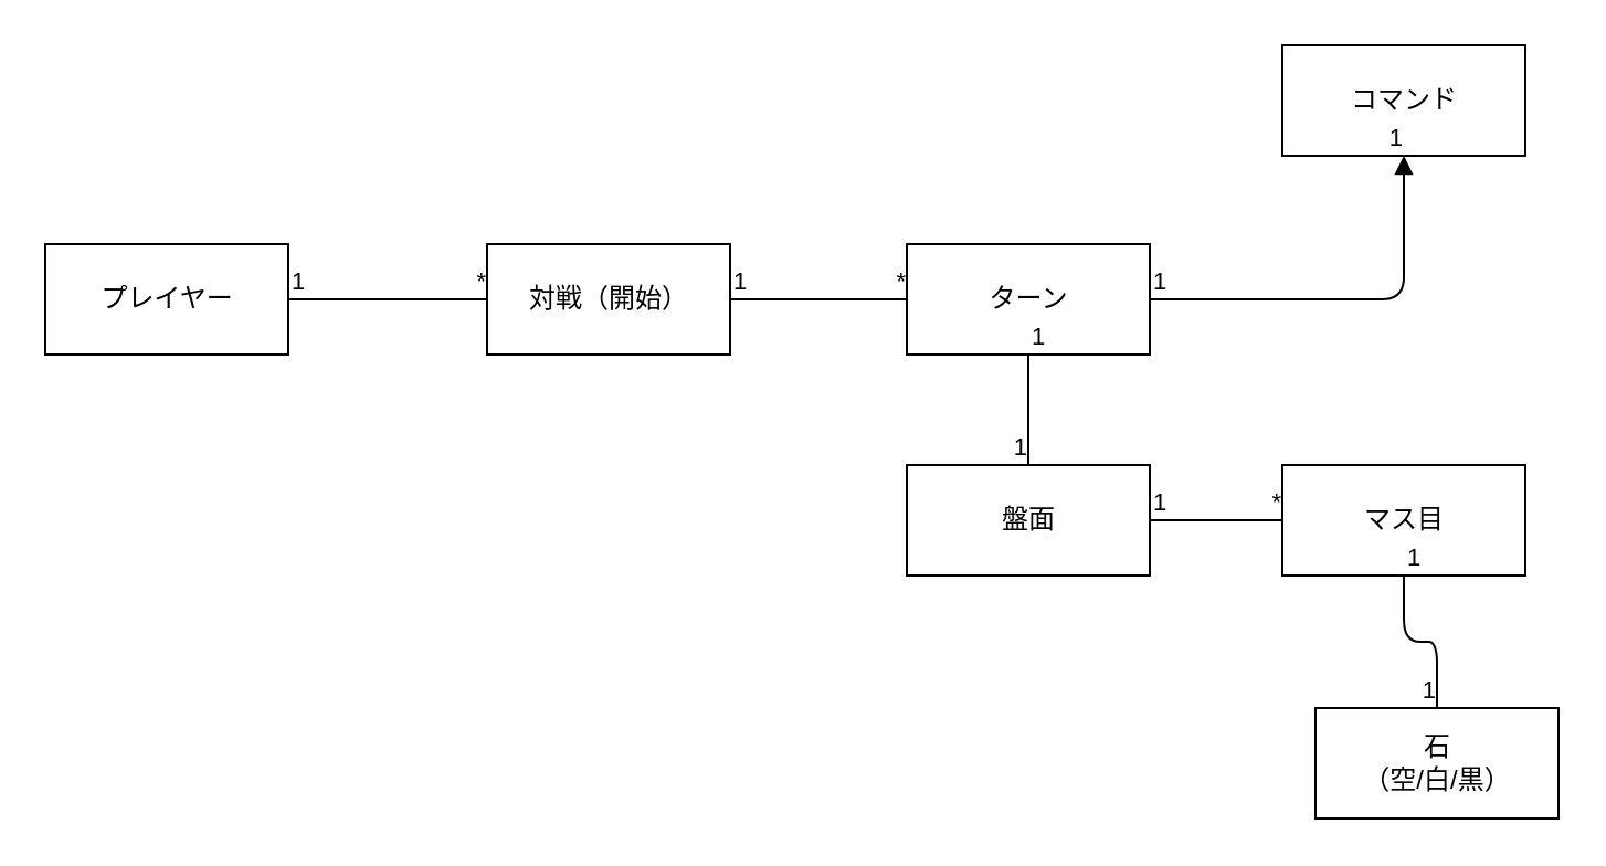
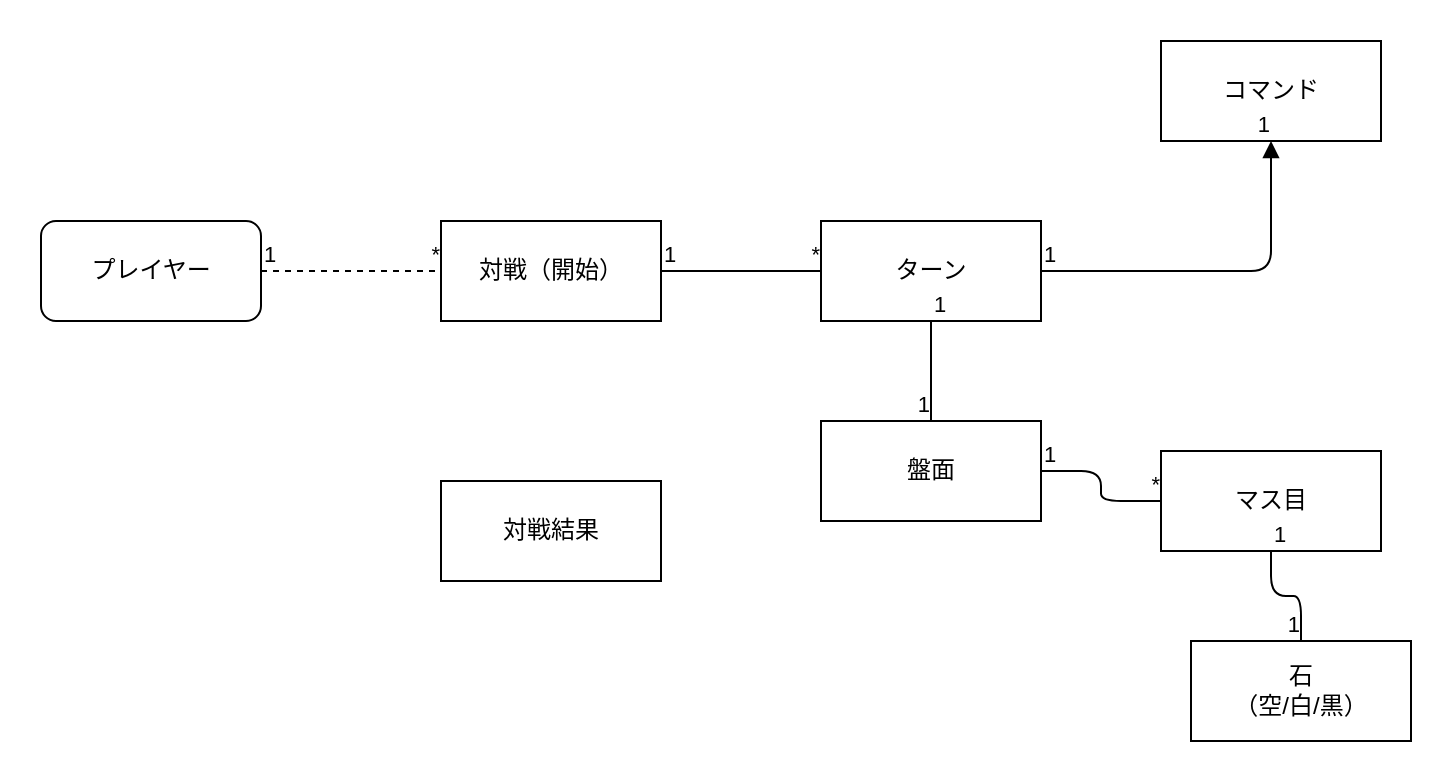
- <mxCell id="6" value="プレイヤー" style="html=1;" vertex="1" parent="1"><mxGeometry x="20" y="110" width="110" height="50" as="geometry" /></mxCell>
+ <mxCell id="6" value="プレイヤー" style="html=1;rounded=1;" vertex="1" parent="1"><mxGeometry x="20" y="110" width="110" height="50" as="geometry" /></mxCell>
- <mxCell id="7" value="" style="endArrow=none;html=1;edgeStyle=orthogonalEdgeStyle;exitX=1;exitY=0.5;exitDx=0;exitDy=0;entryX=0;entryY=0.5;entryDx=0;entryDy=0;" edge="1" parent="1" source="6" target="2"><mxGeometry relative="1" as="geometry"><mxPoint x="130" y="240" as="sourcePoint" /><mxPoint x="290" y="240" as="targetPoint" /></mxGeometry></mxCell>
+ <mxCell id="7" value="" style="endArrow=none;html=1;edgeStyle=orthogonalEdgeStyle;exitX=1;exitY=0.5;exitDx=0;exitDy=0;entryX=0;entryY=0.5;entryDx=0;entryDy=0;dashed=1;" edge="1" parent="1" source="6" target="2"><mxGeometry relative="1" as="geometry"><mxPoint x="130" y="240" as="sourcePoint" /><mxPoint x="290" y="240" as="targetPoint" /></mxGeometry></mxCell>
- <mxCell id="17" value="マス目" style="html=1;" vertex="1" parent="1"><mxGeometry x="580" y="210" width="110" height="50" as="geometry" /></mxCell>
+ <mxCell id="17" value="マス目" style="html=1;" vertex="1" parent="1"><mxGeometry x="580" y="225" width="110" height="50" as="geometry" /></mxCell>
+ <mxCell id="5" value="対戦結果" style="html=1;" vertex="1" parent="1"><mxGeometry x="220" y="240" width="110" height="50" as="geometry" /></mxCell>
